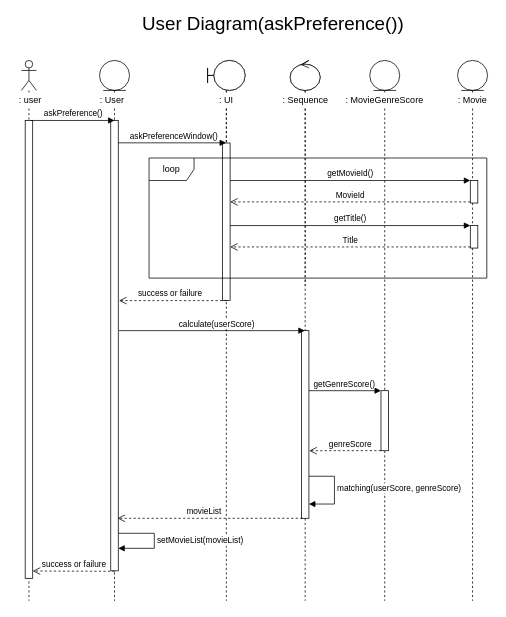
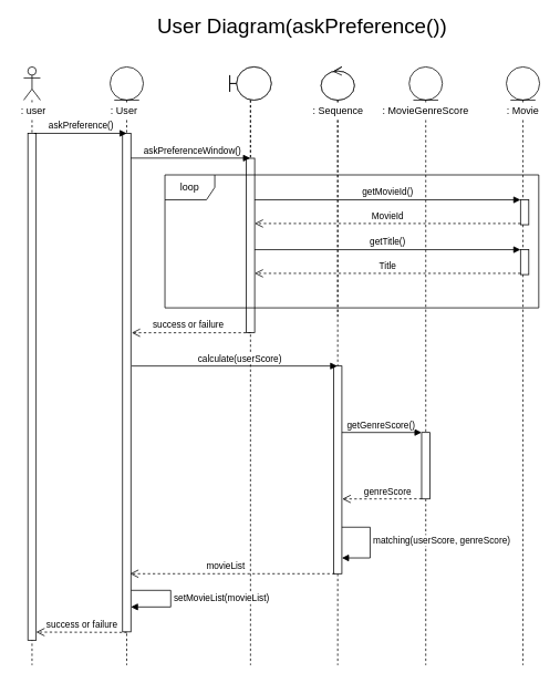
- <mxCell id="22" value=": UI" style="text;html=1;align=center;verticalAlign=middle;whiteSpace=wrap;rounded=0;fillColor=#FFFFFF;" parent="1" vertex="1"><mxGeometry x="281" y="123" width="40" height="20" as="geometry" /></mxCell>
